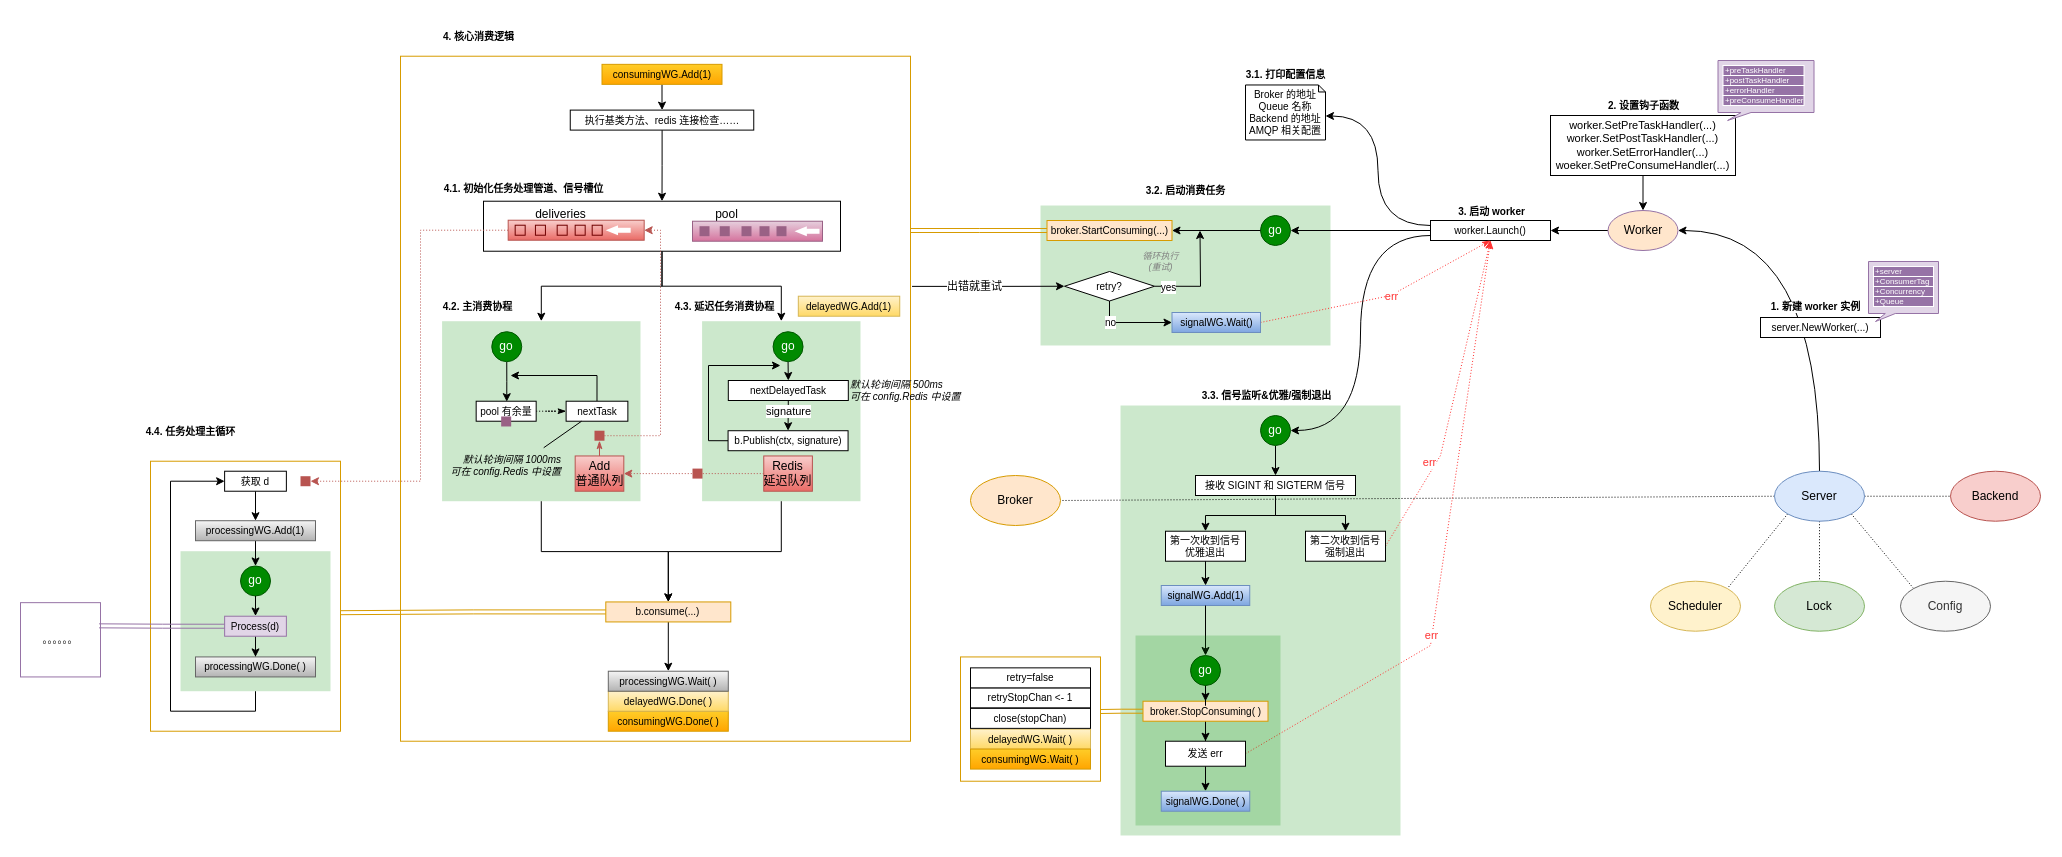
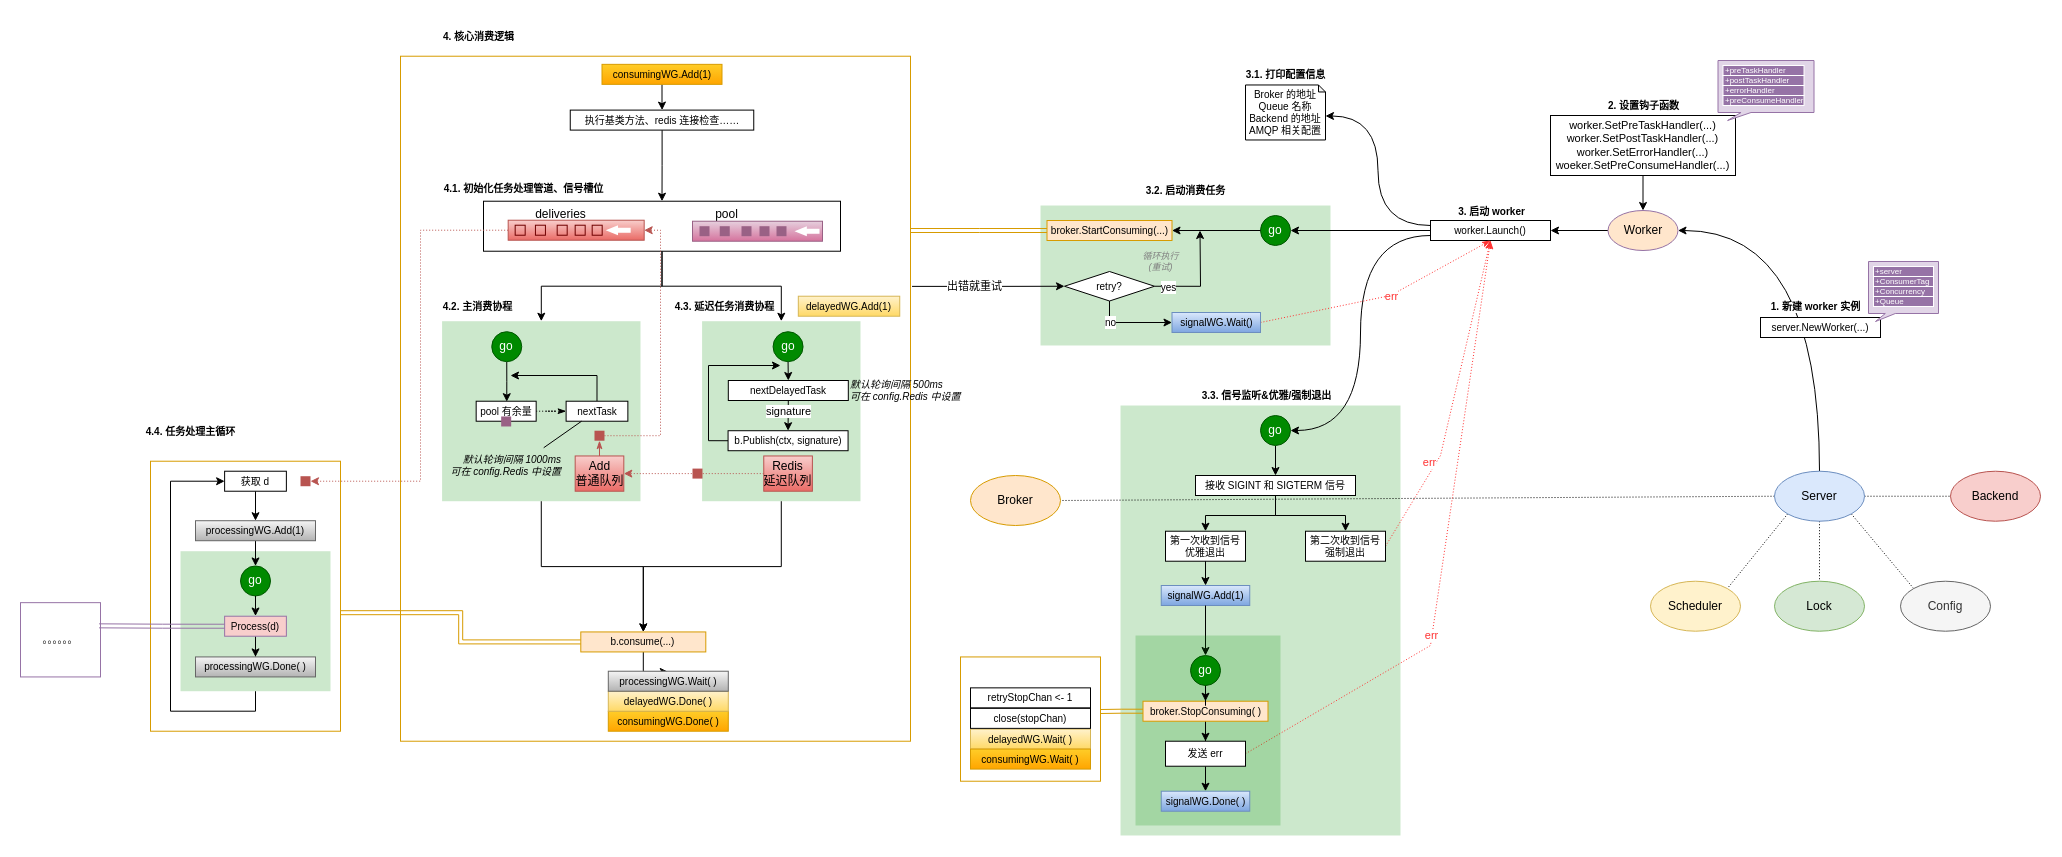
- <mxCell id="139" value="&lt;span style=&quot;text-wrap-mode: nowrap;&quot;&gt;b.consume(...)&lt;/span&gt;" style="rounded=0;whiteSpace=wrap;html=1;fontSize=10;fillColor=#ffe6cc;strokeColor=#d79b00;labelBackgroundColor=none;" vertex="1" parent="1"><mxGeometry x="605.3" y="601.44" width="125" height="20" as="geometry" /></mxCell>
+ <mxCell id="139" value="&lt;span style=&quot;text-wrap-mode: nowrap;&quot;&gt;b.consume(...)&lt;/span&gt;" style="rounded=0;whiteSpace=wrap;html=1;fontSize=10;fillColor=#ffe6cc;strokeColor=#d79b00;labelBackgroundColor=none;" vertex="1" parent="1"><mxGeometry x="580.3" y="631.44" width="125" height="20" as="geometry" /></mxCell>
- <mxCell id="151" value="&lt;span style=&quot;text-wrap-mode: nowrap;&quot;&gt;Process(d)&lt;/span&gt;" style="rounded=0;whiteSpace=wrap;html=1;fontSize=10;fillColor=#e1d5e7;strokeColor=#9673a6;" vertex="1" parent="1"><mxGeometry x="224.13" y="615.72" width="61.75" height="20" as="geometry" /></mxCell>
+ <mxCell id="151" value="&lt;span style=&quot;text-wrap-mode: nowrap;&quot;&gt;Process(d)&lt;/span&gt;" style="rounded=0;whiteSpace=wrap;html=1;fontSize=10;fillColor=#f8cecc;strokeColor=#9673a6;" vertex="1" parent="1"><mxGeometry x="224.13" y="615.72" width="61.75" height="20" as="geometry" /></mxCell>
- <mxCell id="156" value="&lt;span style=&quot;text-wrap-mode: nowrap;&quot;&gt;retry=false&lt;/span&gt;" style="rounded=0;whiteSpace=wrap;html=1;fontSize=10;labelBackgroundColor=none;" vertex="1" parent="1"><mxGeometry x="970" y="667.36" width="120" height="20" as="geometry" /></mxCell>
